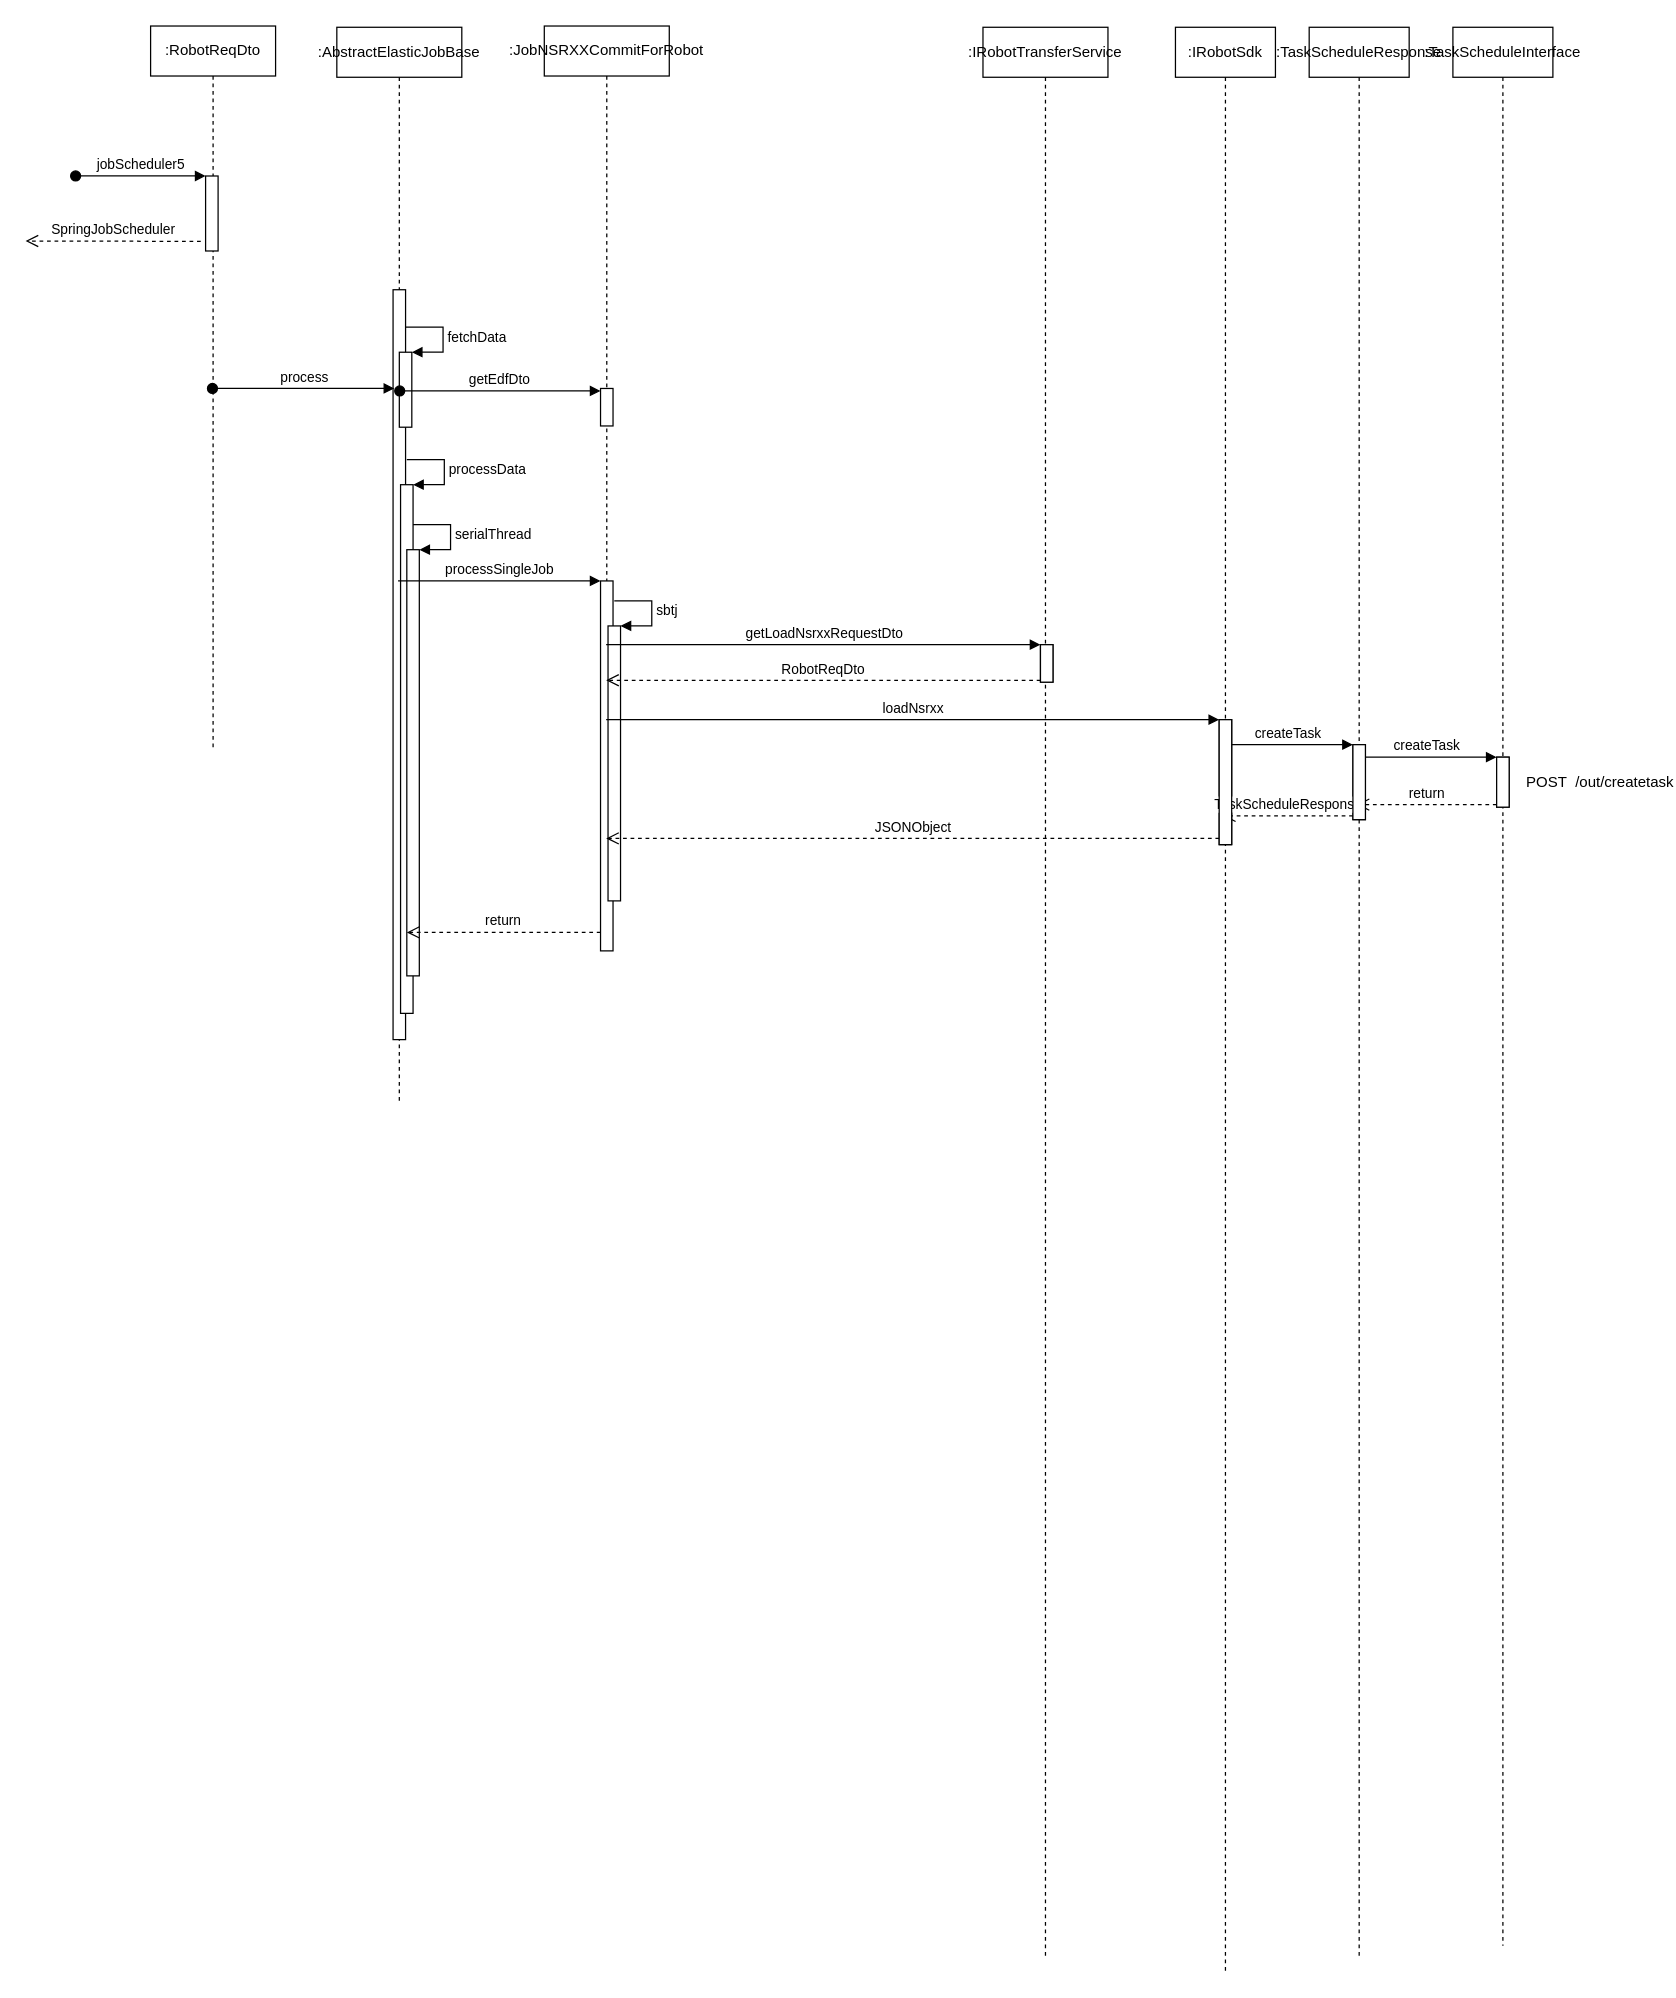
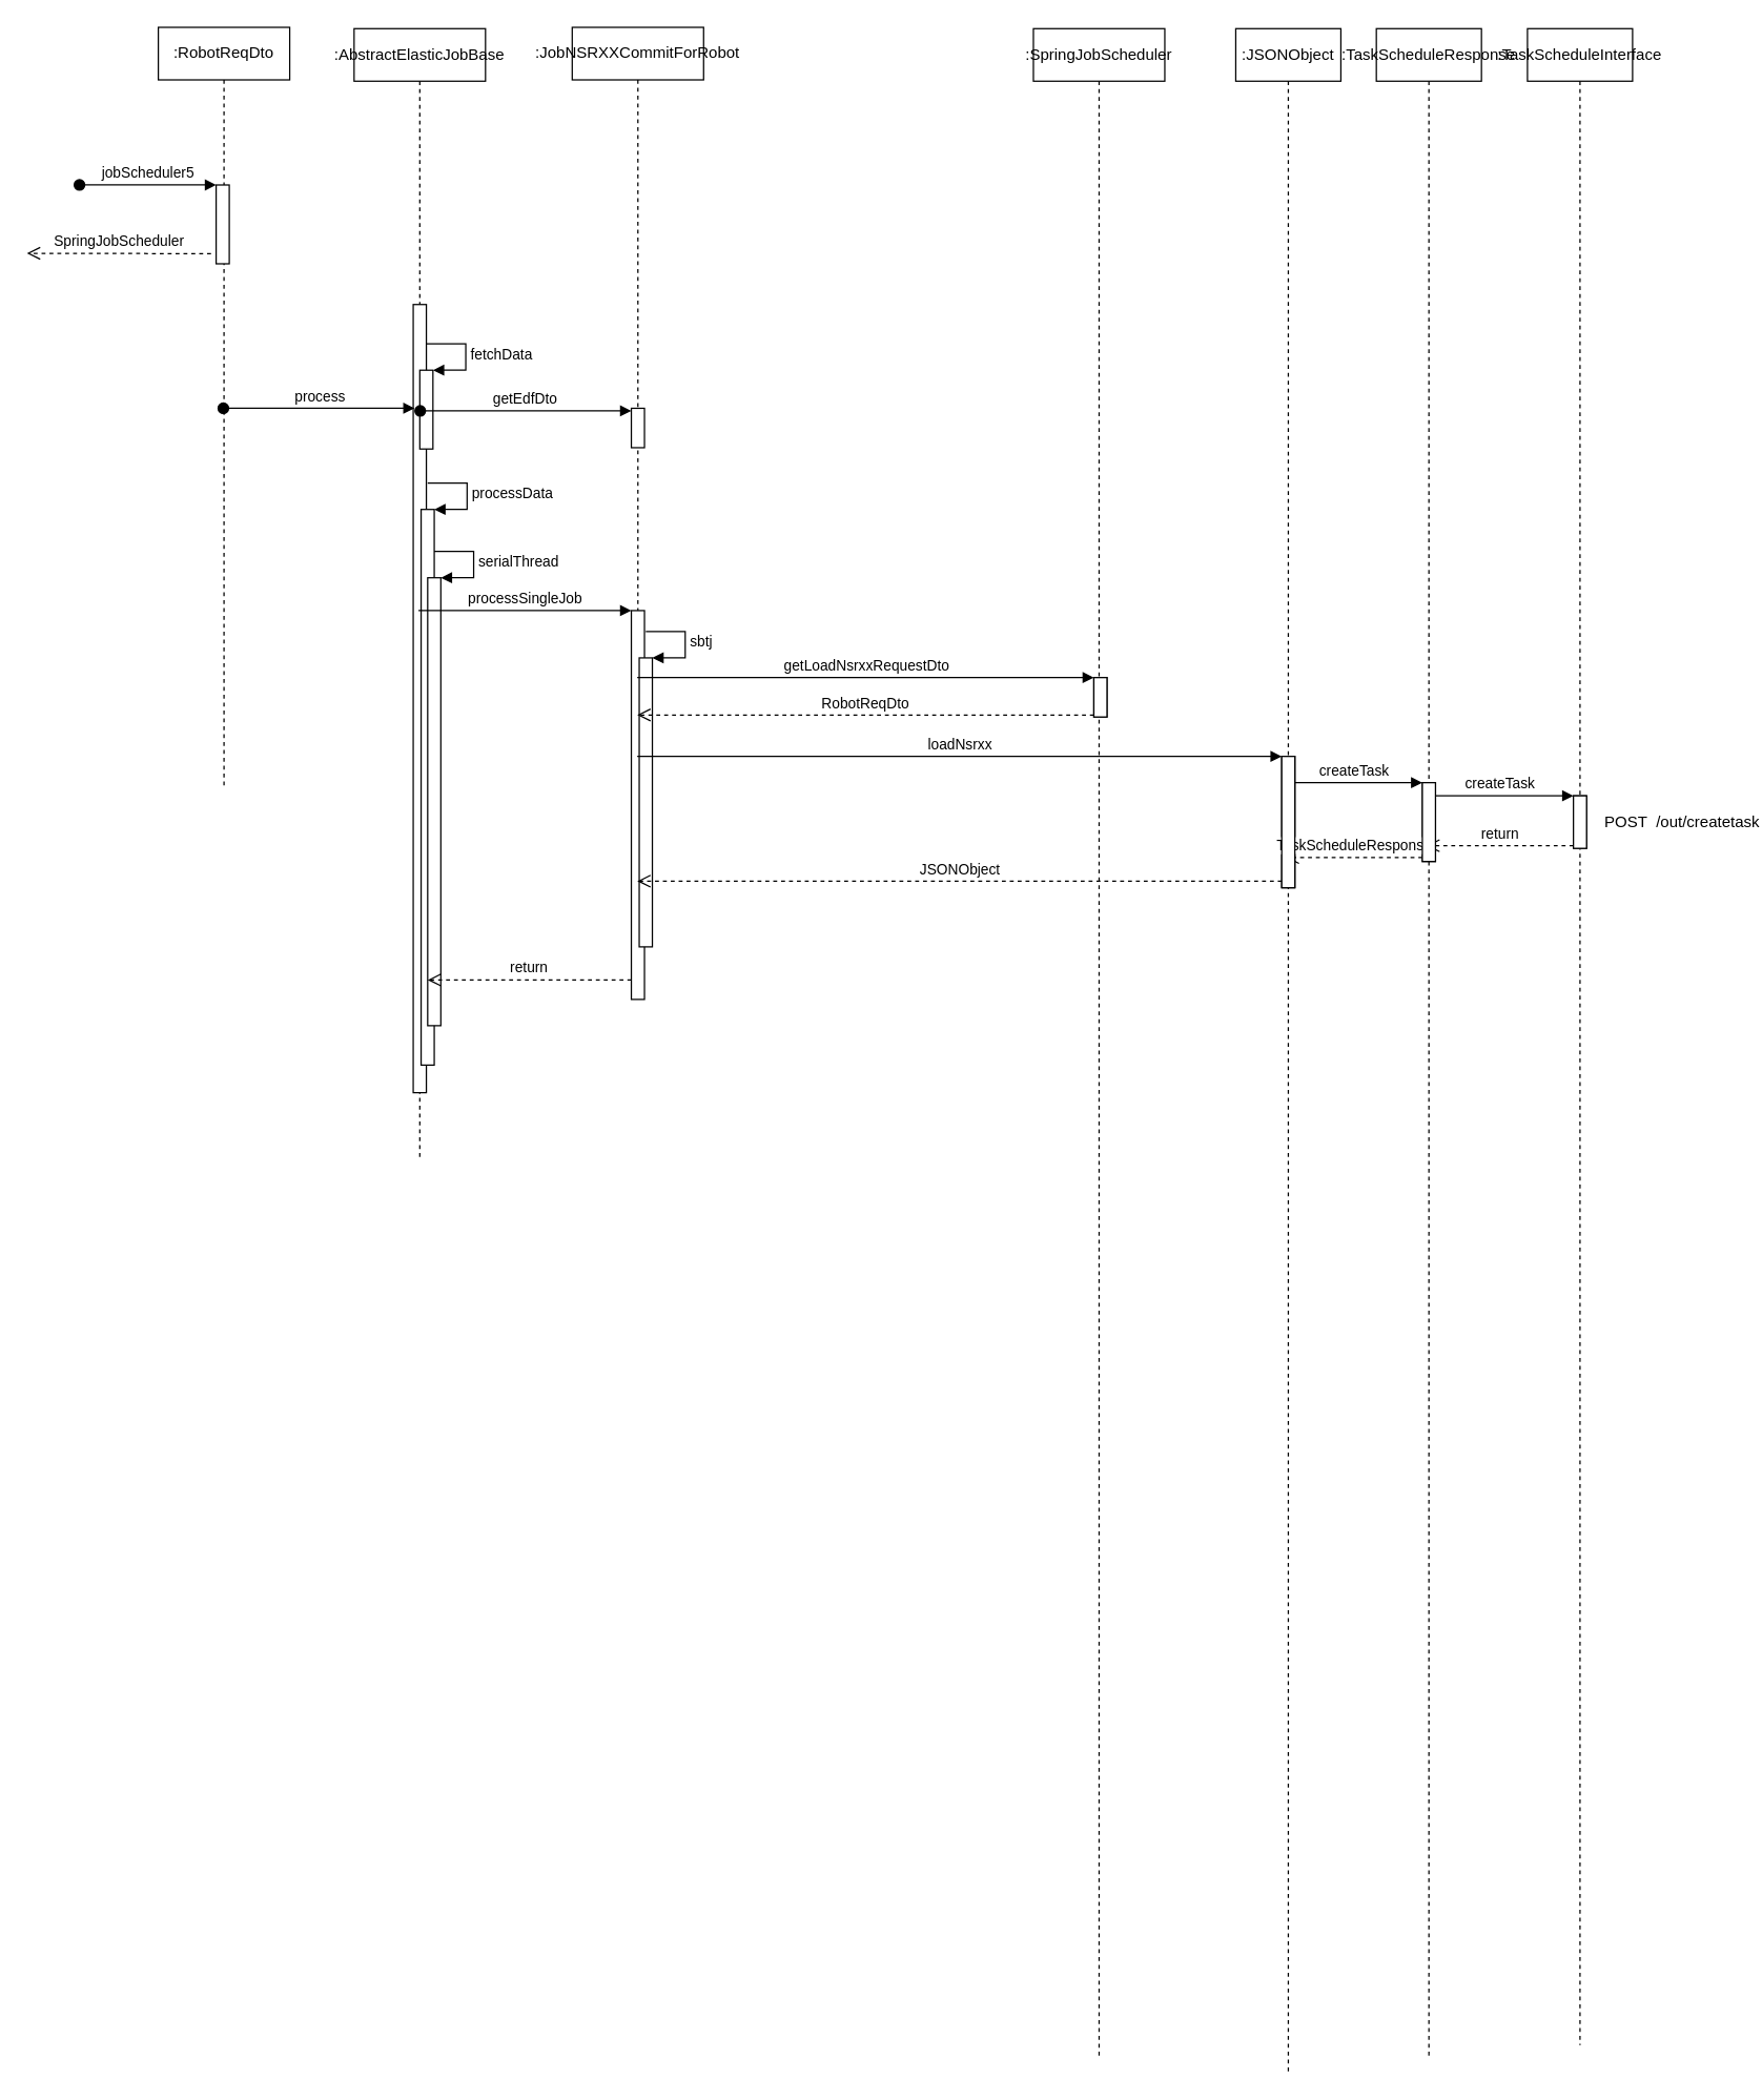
- <mxCell id="36" value=":IRobotTransferService" style="shape=umlLifeline;perimeter=lifelinePerimeter;whiteSpace=wrap;html=1;container=1;collapsible=0;recursiveResize=0;outlineConnect=0;" vertex="1" parent="1"><mxGeometry x="786" y="21" width="100" height="1545" as="geometry" /></mxCell>
+ <mxCell id="36" value=":SpringJobScheduler" style="shape=umlLifeline;perimeter=lifelinePerimeter;whiteSpace=wrap;html=1;container=1;collapsible=0;recursiveResize=0;outlineConnect=0;" vertex="1" parent="1"><mxGeometry x="786" y="21" width="100" height="1545" as="geometry" /></mxCell>
- <mxCell id="38" value=":IRobotSdk" style="shape=umlLifeline;perimeter=lifelinePerimeter;whiteSpace=wrap;html=1;container=1;collapsible=0;recursiveResize=0;outlineConnect=0;" vertex="1" parent="1"><mxGeometry x="940" y="21" width="80" height="1555" as="geometry" /></mxCell>
+ <mxCell id="38" value=":JSONObject" style="shape=umlLifeline;perimeter=lifelinePerimeter;whiteSpace=wrap;html=1;container=1;collapsible=0;recursiveResize=0;outlineConnect=0;" vertex="1" parent="1"><mxGeometry x="940" y="21" width="80" height="1555" as="geometry" /></mxCell>
